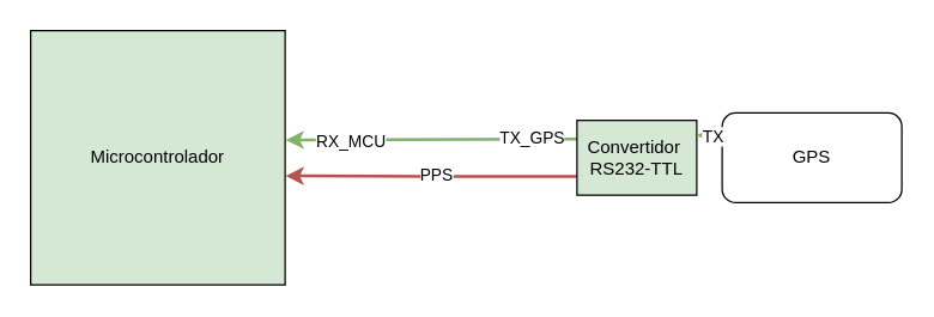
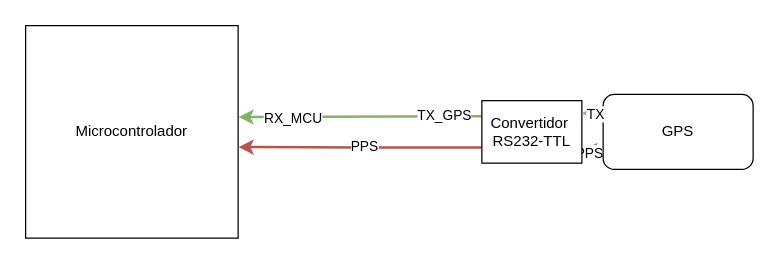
- <mxCell id="2" value="Microcontrolador" style="rounded=0;whiteSpace=wrap;html=1;fillColor=#d5e8d4;" vertex="1" parent="1"><mxGeometry x="20" y="20" width="170" height="170" as="geometry" /></mxCell>
+ <mxCell id="2" value="Microcontrolador" style="rounded=0;whiteSpace=wrap;html=1;" vertex="1" parent="1"><mxGeometry x="20" y="20" width="170" height="170" as="geometry" /></mxCell>
- <mxCell id="11" value="Convertidor&amp;nbsp;&lt;div&gt;RS232-TTL&lt;/div&gt;" style="rounded=0;whiteSpace=wrap;html=1;fillColor=#d5e8d4;" vertex="1" parent="1"><mxGeometry x="385" y="80.03" width="80" height="50" as="geometry" /></mxCell>
+ <mxCell id="11" value="Convertidor&amp;nbsp;&lt;div&gt;RS232-TTL&lt;/div&gt;" style="rounded=0;whiteSpace=wrap;html=1;" vertex="1" parent="1"><mxGeometry x="385" y="80.03" width="80" height="50" as="geometry" /></mxCell>
+ <mxCell id="3" style="edgeStyle=orthogonalEdgeStyle;rounded=0;orthogonalLoop=1;jettySize=auto;html=1;exitX=0;exitY=0.75;exitDx=0;exitDy=0;entryX=1.001;entryY=0.798;entryDx=0;entryDy=0;entryPerimeter=0;fillColor=#f8cecc;strokeColor=#b85450;strokeWidth=2;" edge="1" parent="1" source="5" target="11"><mxGeometry relative="1" as="geometry" /></mxCell>
+ <mxCell id="4" value="PPS" style="edgeLabel;html=1;align=center;verticalAlign=middle;resizable=0;points=[];" vertex="1" connectable="0" parent="3"><mxGeometry x="-0.529" y="1" relative="1" as="geometry"><mxPoint x="-7" as="offset" /></mxGeometry></mxCell>
